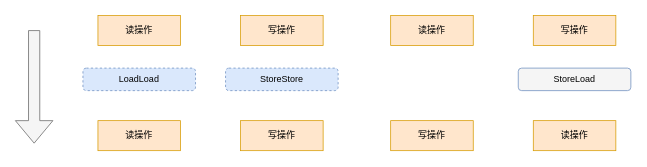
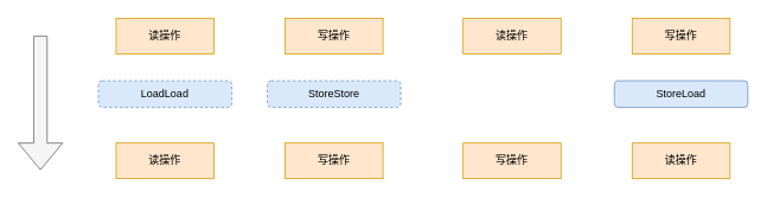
- <mxCell id="11" value="StoreLoad" style="rounded=1;whiteSpace=wrap;html=1;fillColor=#f5f5f5;strokeColor=#6c8ebf;" vertex="1" parent="1"><mxGeometry x="690" y="90" width="150" height="30" as="geometry" /></mxCell>
+ <mxCell id="11" value="StoreLoad" style="rounded=1;whiteSpace=wrap;html=1;fillColor=#dae8fc;strokeColor=#6c8ebf;" vertex="1" parent="1"><mxGeometry x="690" y="90" width="150" height="30" as="geometry" /></mxCell>
